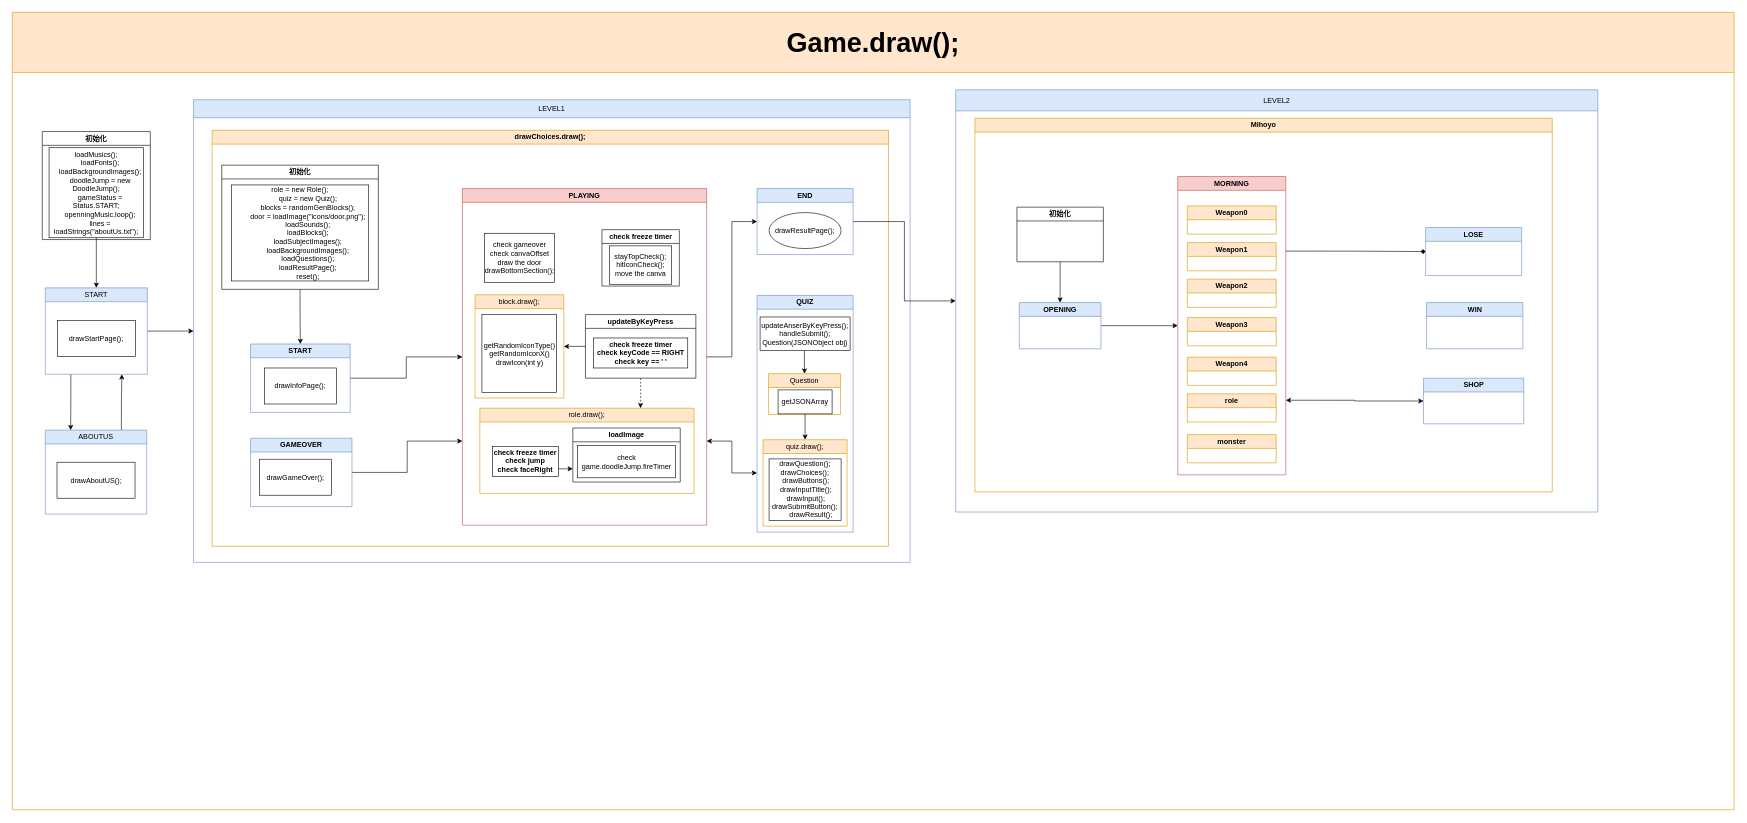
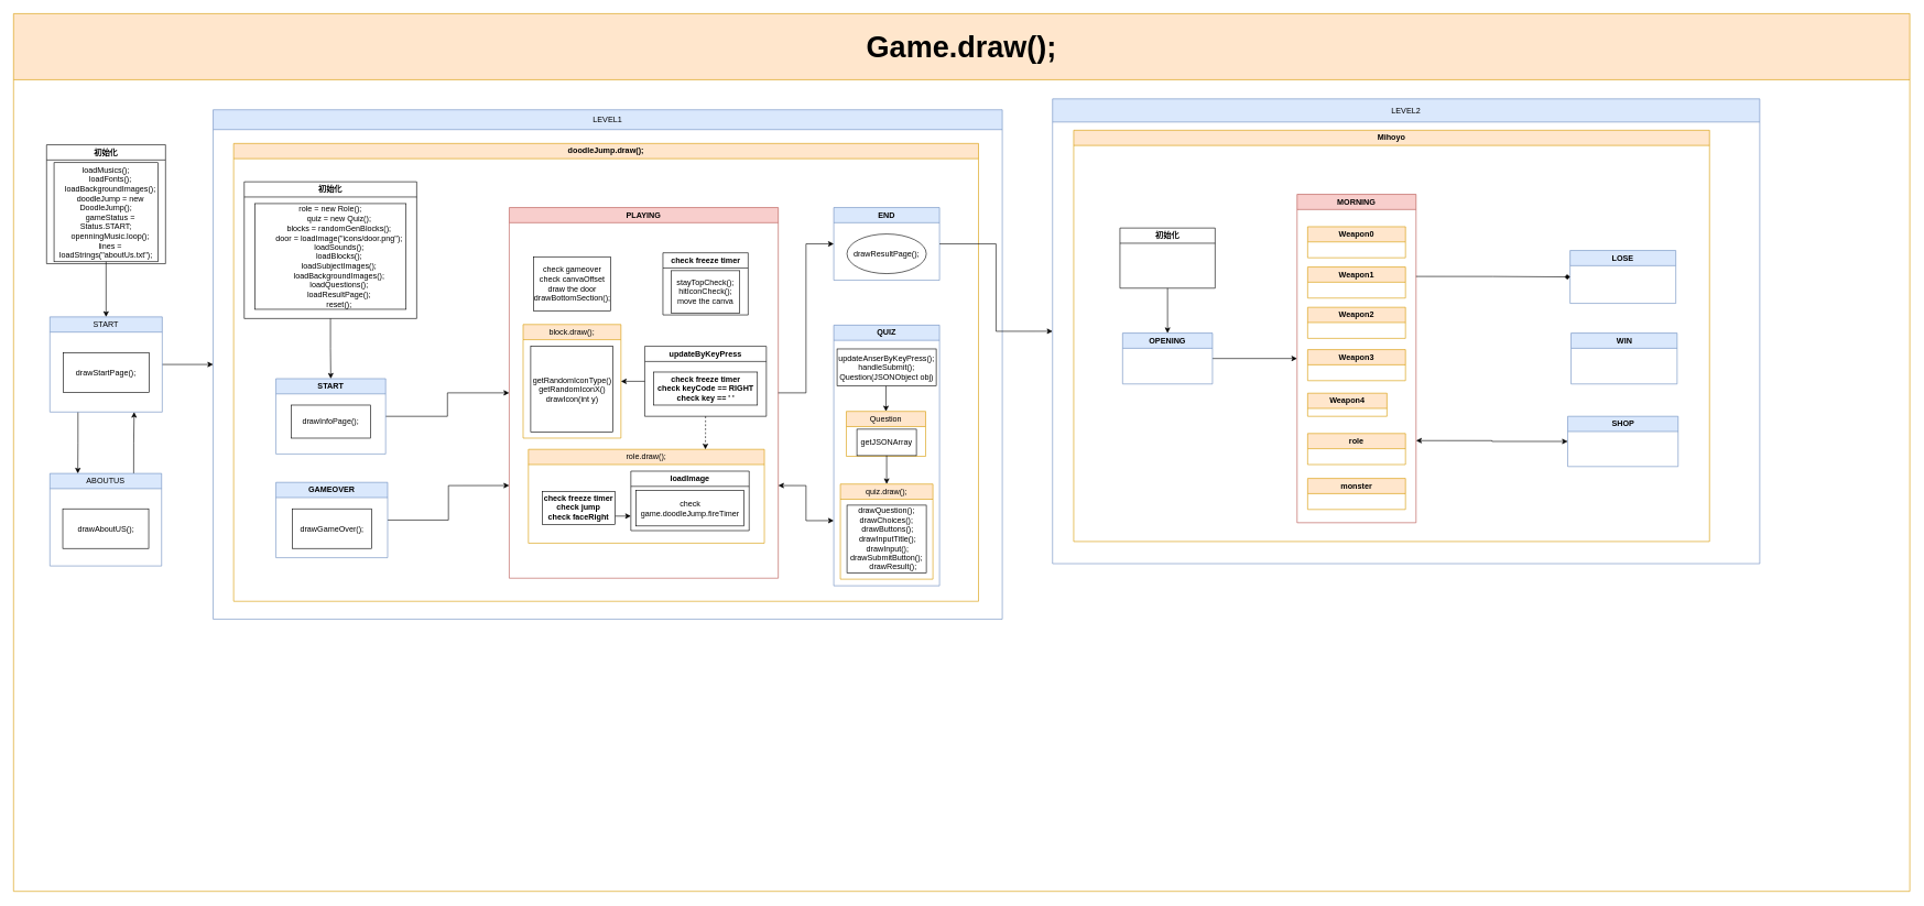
- <mxCell id="12" value="drawChoices.draw();" style="swimlane;whiteSpace=wrap;html=1;startSize=23;fillColor=#ffe6cc;strokeColor=#d79b00;" parent="11" vertex="1"><mxGeometry x="31" y="51" width="1127" height="693" as="geometry"><mxRectangle x="16" y="44" width="130" height="60" as="alternateBounds" /></mxGeometry></mxCell>
+ <mxCell id="12" value="doodleJump.draw();" style="swimlane;whiteSpace=wrap;html=1;startSize=23;fillColor=#ffe6cc;strokeColor=#d79b00;" parent="11" vertex="1"><mxGeometry x="31" y="51" width="1127" height="693" as="geometry"><mxRectangle x="16" y="44" width="130" height="60" as="alternateBounds" /></mxGeometry></mxCell>
- <mxCell id="65" value="Weapon4" style="swimlane;whiteSpace=wrap;html=1;fillColor=#ffe6cc;strokeColor=#d79b00;" vertex="1" parent="60"><mxGeometry x="16" y="301" width="148" height="47" as="geometry"><mxRectangle x="40" y="390" width="120" height="60" as="alternateBounds" /></mxGeometry></mxCell>
+ <mxCell id="65" value="Weapon4" style="swimlane;whiteSpace=wrap;html=1;fillColor=#ffe6cc;strokeColor=#d79b00;" vertex="1" parent="60"><mxGeometry x="16" y="301" width="120" height="35" as="geometry"><mxRectangle x="40" y="390" width="120" height="60" as="alternateBounds" /></mxGeometry></mxCell>
- <mxCell id="15" value="drawInfoPage();" style="whiteSpace=wrap;html=1;" parent="14" vertex="1"><mxGeometry x="23" y="40" width="120" height="60" as="geometry" /></mxCell>
+ <mxCell id="15" value="drawInfoPage();" style="whiteSpace=wrap;html=1;" parent="14" vertex="1"><mxGeometry x="23" y="40" width="120" height="50" as="geometry" /></mxCell>
- <mxCell id="18" value="drawGameOver();" style="whiteSpace=wrap;html=1;" parent="17" vertex="1"><mxGeometry x="15" y="35" width="120" height="60" as="geometry" /></mxCell>
+ <mxCell id="18" value="drawGameOver();" style="whiteSpace=wrap;html=1;" parent="17" vertex="1"><mxGeometry x="25" y="40" width="120" height="60" as="geometry" /></mxCell>
